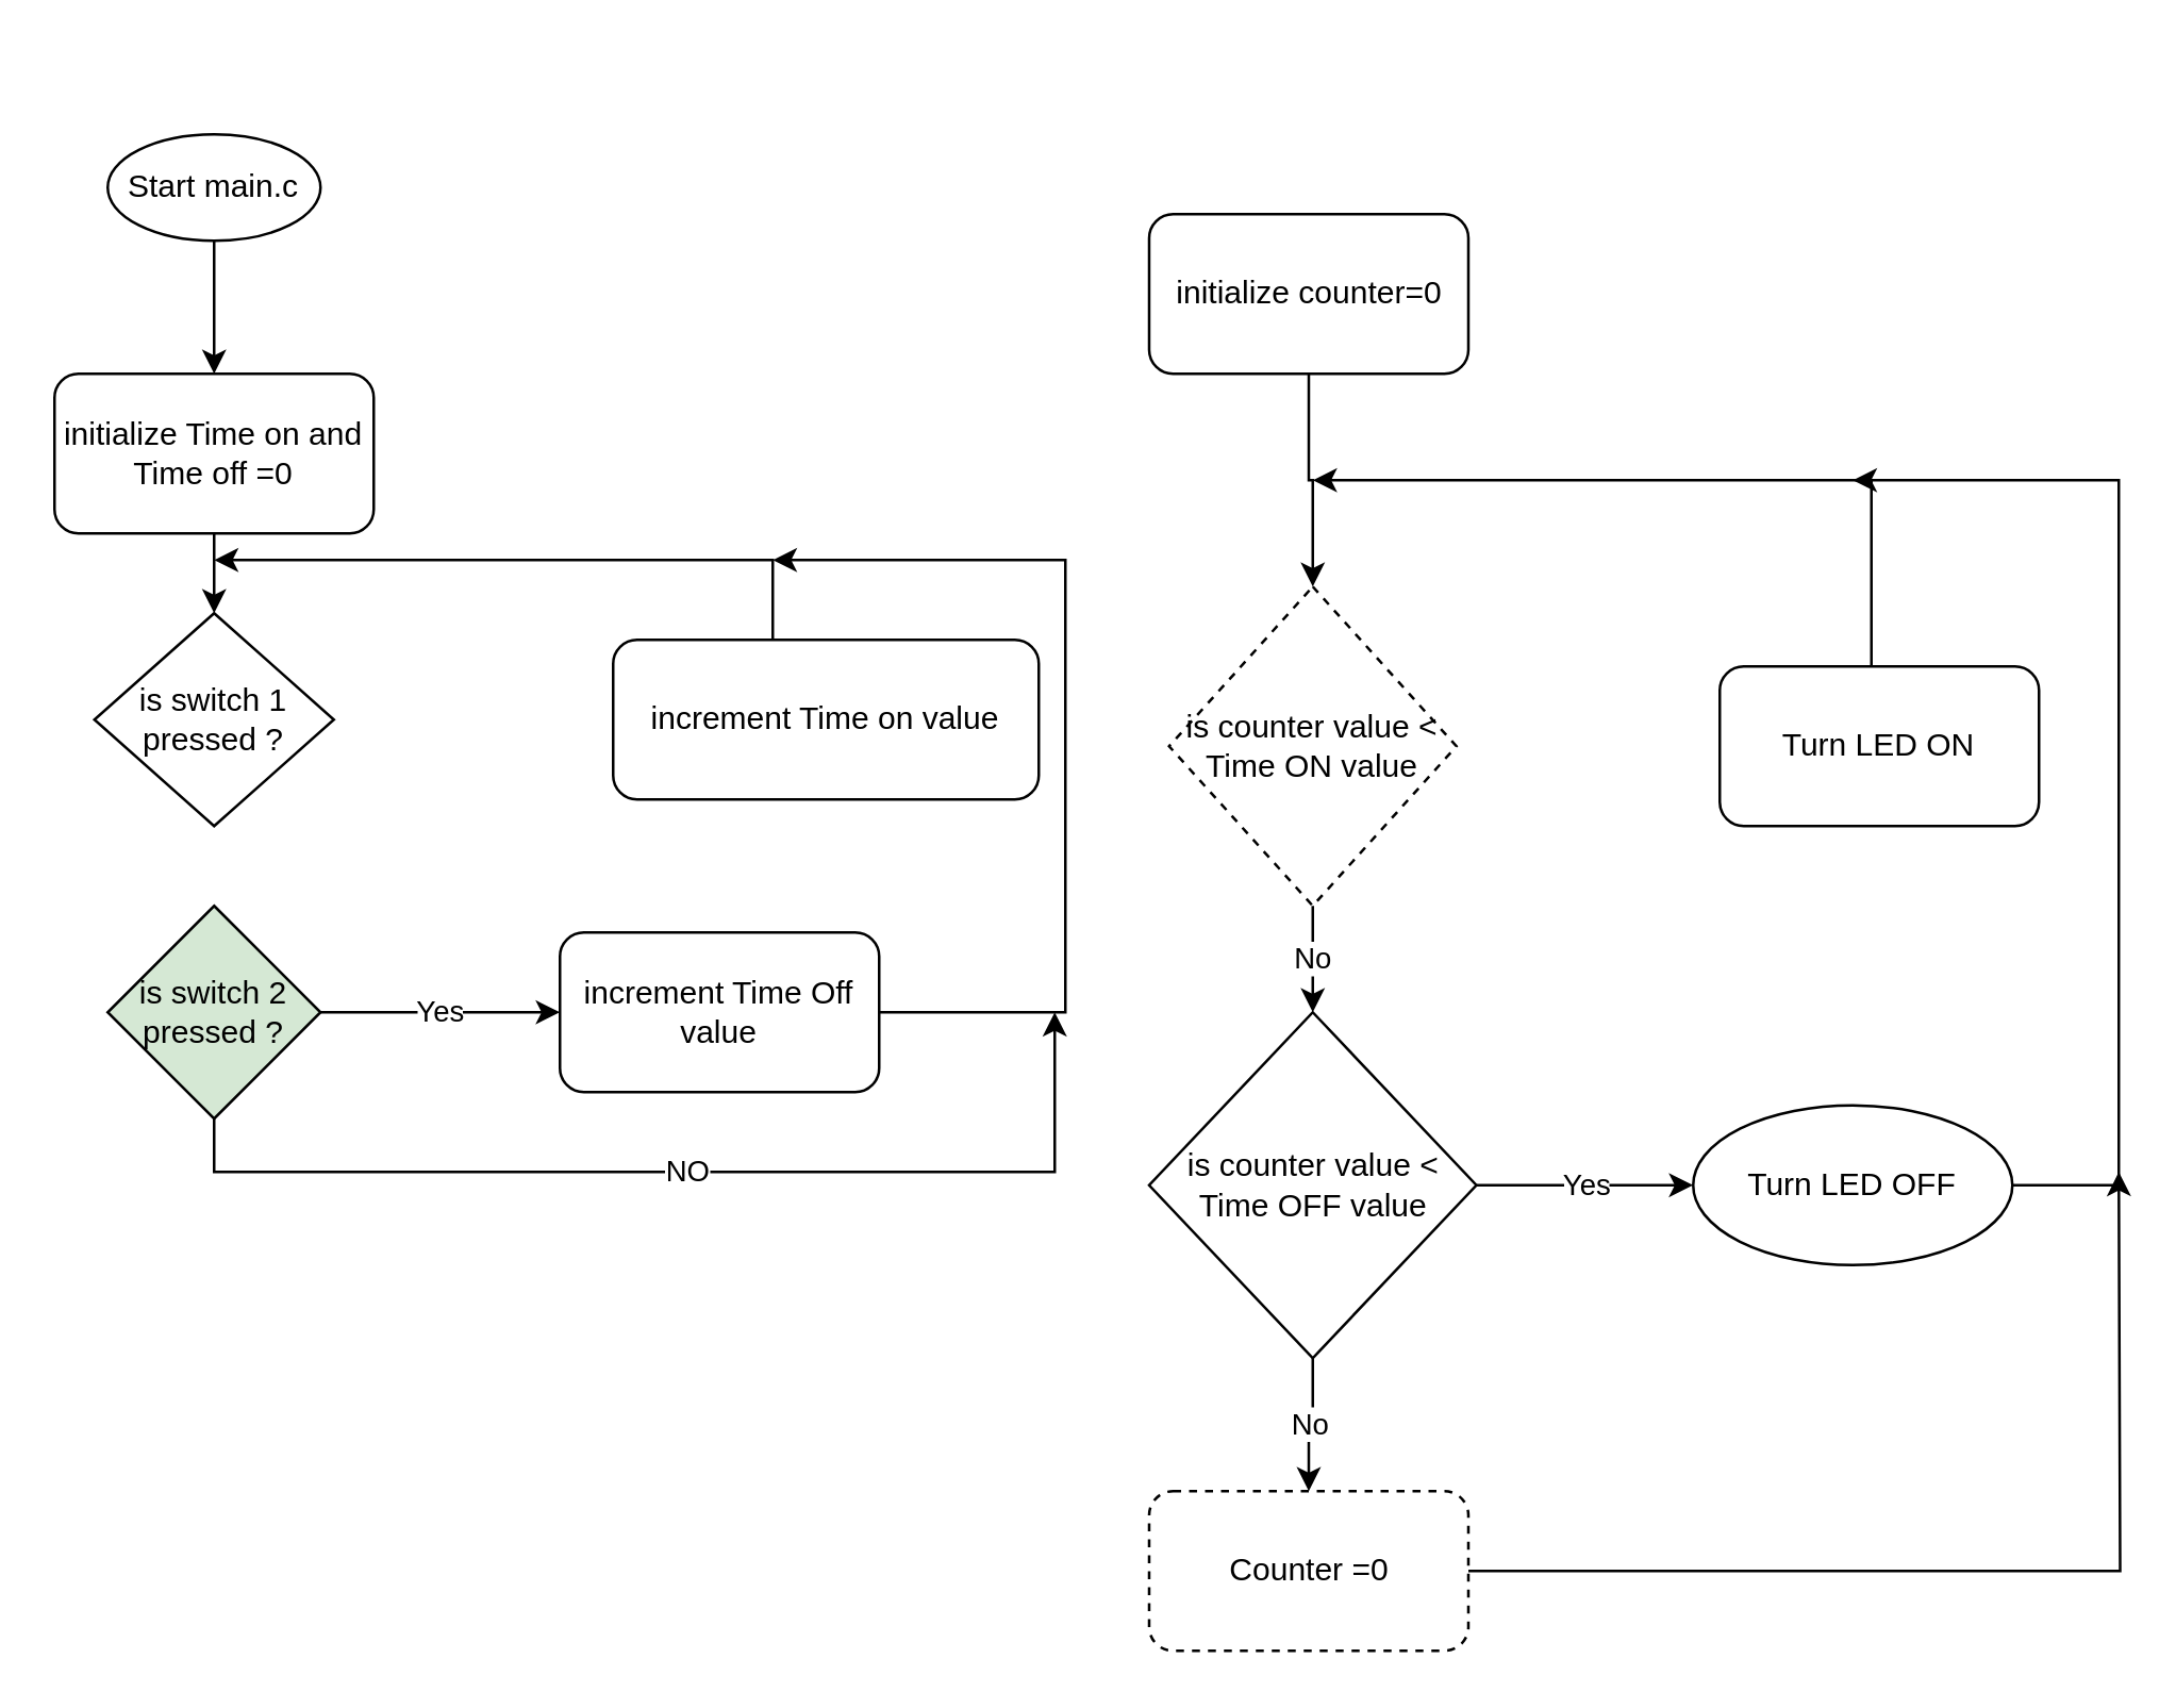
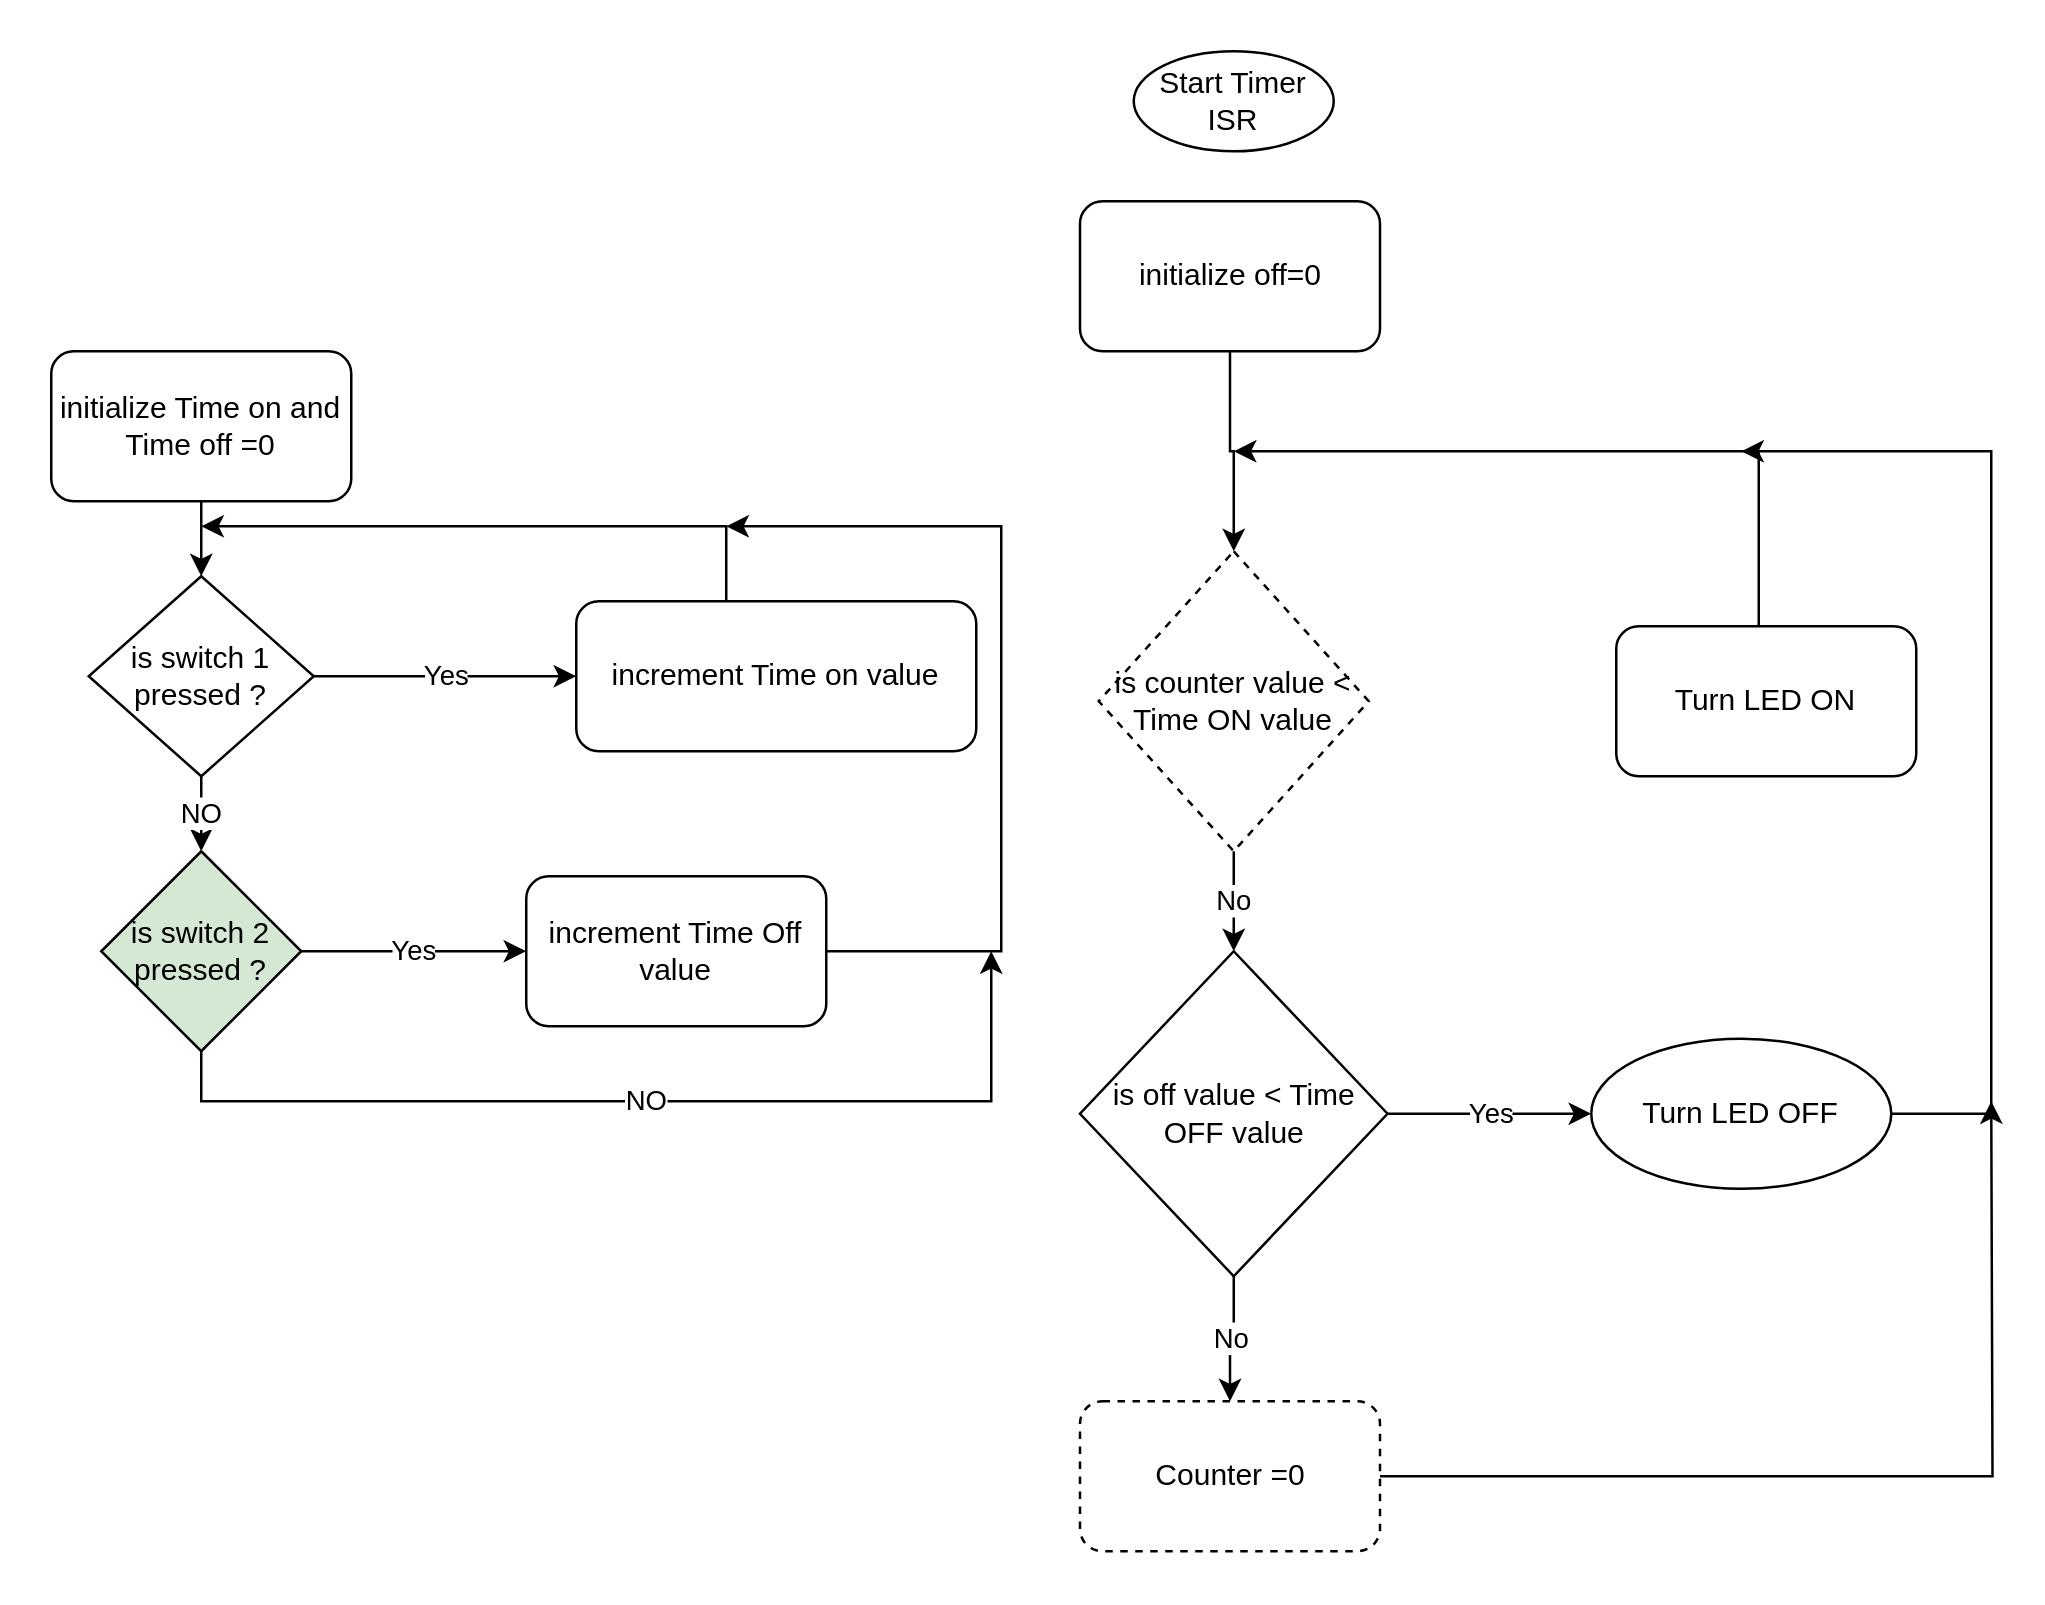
+ <mxCell id="16" value="Start Timer ISR" style="ellipse;whiteSpace=wrap;html=1;" vertex="1" parent="1"><mxGeometry x="453" width="80" height="40" as="geometry" y="20" /></mxCell>
- <mxCell id="3" value="Start main.c" style="ellipse;whiteSpace=wrap;html=1;" vertex="1" parent="1"><mxGeometry x="40" y="50" width="80" height="40" as="geometry" /></mxCell>
- <mxCell id="18" value="initialize counter=0" style="rounded=1;whiteSpace=wrap;html=1;" vertex="1" parent="1"><mxGeometry x="431.5" y="80" width="120" height="60" as="geometry" /></mxCell>
+ <mxCell id="18" value="initialize off=0" style="rounded=1;whiteSpace=wrap;html=1;" vertex="1" parent="1"><mxGeometry x="431.5" y="80" width="120" height="60" as="geometry" /></mxCell>
- <mxCell id="2" value="" style="edgeStyle=orthogonalEdgeStyle;rounded=0;orthogonalLoop=1;jettySize=auto;html=1;" edge="1" parent="1" source="3" target="5"><mxGeometry relative="1" as="geometry" /></mxCell>
+ <mxCell id="6" value="Yes" style="edgeStyle=orthogonalEdgeStyle;rounded=0;orthogonalLoop=1;jettySize=auto;html=1;" edge="1" parent="1" source="8" target="10"><mxGeometry relative="1" as="geometry" /></mxCell>
+ <mxCell id="7" value="NO" style="edgeStyle=orthogonalEdgeStyle;rounded=0;orthogonalLoop=1;jettySize=auto;html=1;" edge="1" parent="1" source="8" target="13"><mxGeometry relative="1" as="geometry" /></mxCell>
- <mxCell id="25" value="is counter value &amp;lt; Time OFF value" style="rhombus;whiteSpace=wrap;html=1;" vertex="1" parent="1"><mxGeometry x="431.5" y="380" width="123" height="130" as="geometry" /></mxCell>
+ <mxCell id="25" value="is off value &amp;lt; Time OFF value" style="rhombus;whiteSpace=wrap;html=1;" vertex="1" parent="1"><mxGeometry x="431.5" y="380" width="123" height="130" as="geometry" /></mxCell>
